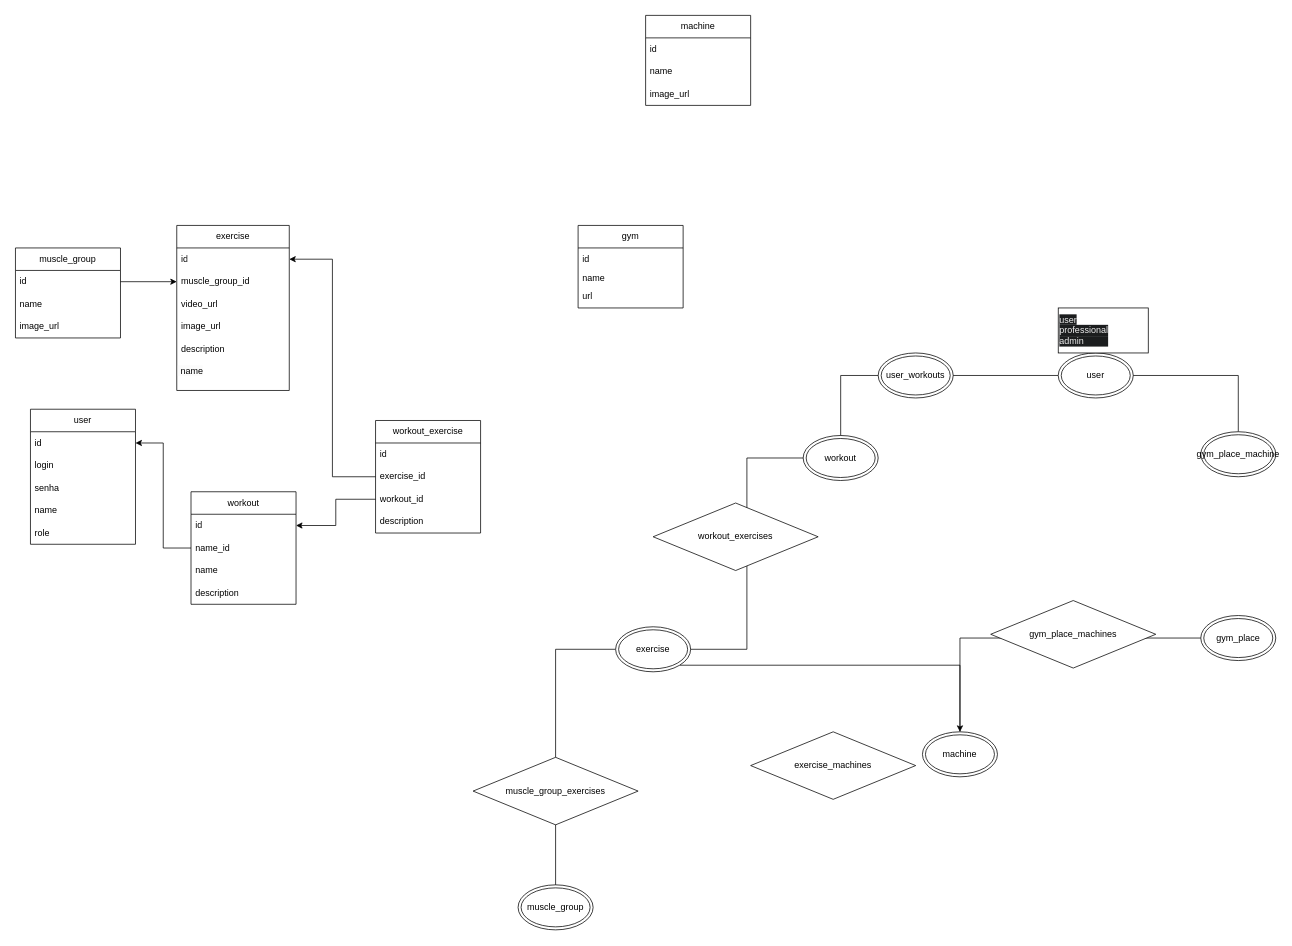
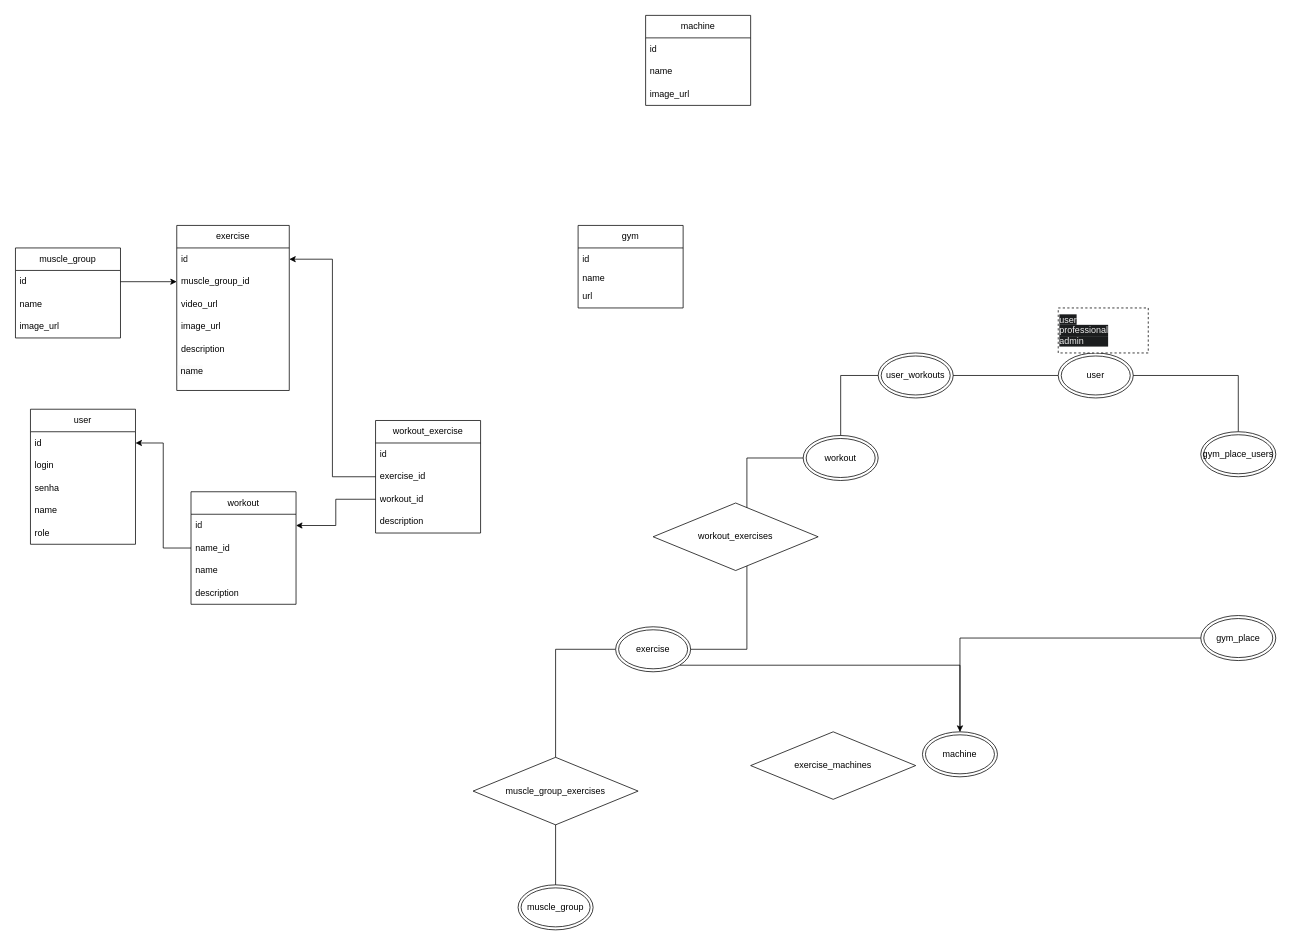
- <mxCell id="60" value="&lt;span style=&quot;color: rgb(240, 240, 240); font-family: Helvetica; font-size: 12px; font-style: normal; font-variant-ligatures: normal; font-variant-caps: normal; font-weight: 400; letter-spacing: normal; orphans: 2; text-indent: 0px; text-transform: none; widows: 2; word-spacing: 0px; -webkit-text-stroke-width: 0px; white-space: normal; background-color: rgb(27, 29, 30); text-decoration-thickness: initial; text-decoration-style: initial; text-decoration-color: initial; float: none; display: inline !important;&quot;&gt;user&lt;/span&gt;&lt;div style=&quot;forced-color-adjust: none; border-color: rgb(0, 0, 0); color: rgb(240, 240, 240); font-family: Helvetica; font-size: 12px; font-style: normal; font-variant-ligatures: normal; font-variant-caps: normal; font-weight: 400; letter-spacing: normal; orphans: 2; text-indent: 0px; text-transform: none; widows: 2; word-spacing: 0px; -webkit-text-stroke-width: 0px; white-space: normal; background-color: rgb(27, 29, 30); text-decoration-thickness: initial; text-decoration-style: initial; text-decoration-color: initial;&quot;&gt;professional&lt;/div&gt;&lt;div style=&quot;forced-color-adjust: none; border-color: rgb(0, 0, 0); color: rgb(240, 240, 240); font-family: Helvetica; font-size: 12px; font-style: normal; font-variant-ligatures: normal; font-variant-caps: normal; font-weight: 400; letter-spacing: normal; orphans: 2; text-indent: 0px; text-transform: none; widows: 2; word-spacing: 0px; -webkit-text-stroke-width: 0px; white-space: normal; background-color: rgb(27, 29, 30); text-decoration-thickness: initial; text-decoration-style: initial; text-decoration-color: initial;&quot;&gt;admin&lt;/div&gt;" style="rounded=0;whiteSpace=wrap;html=1;align=left;" vertex="1" parent="1"><mxGeometry x="1410" y="410" width="120" height="60" as="geometry" /></mxCell>
+ <mxCell id="60" value="&lt;span style=&quot;color: rgb(240, 240, 240); font-family: Helvetica; font-size: 12px; font-style: normal; font-variant-ligatures: normal; font-variant-caps: normal; font-weight: 400; letter-spacing: normal; orphans: 2; text-indent: 0px; text-transform: none; widows: 2; word-spacing: 0px; -webkit-text-stroke-width: 0px; white-space: normal; background-color: rgb(27, 29, 30); text-decoration-thickness: initial; text-decoration-style: initial; text-decoration-color: initial; float: none; display: inline !important;&quot;&gt;user&lt;/span&gt;&lt;div style=&quot;forced-color-adjust: none; border-color: rgb(0, 0, 0); color: rgb(240, 240, 240); font-family: Helvetica; font-size: 12px; font-style: normal; font-variant-ligatures: normal; font-variant-caps: normal; font-weight: 400; letter-spacing: normal; orphans: 2; text-indent: 0px; text-transform: none; widows: 2; word-spacing: 0px; -webkit-text-stroke-width: 0px; white-space: normal; background-color: rgb(27, 29, 30); text-decoration-thickness: initial; text-decoration-style: initial; text-decoration-color: initial;&quot;&gt;professional&lt;/div&gt;&lt;div style=&quot;forced-color-adjust: none; border-color: rgb(0, 0, 0); color: rgb(240, 240, 240); font-family: Helvetica; font-size: 12px; font-style: normal; font-variant-ligatures: normal; font-variant-caps: normal; font-weight: 400; letter-spacing: normal; orphans: 2; text-indent: 0px; text-transform: none; widows: 2; word-spacing: 0px; -webkit-text-stroke-width: 0px; white-space: normal; background-color: rgb(27, 29, 30); text-decoration-thickness: initial; text-decoration-style: initial; text-decoration-color: initial;&quot;&gt;admin&lt;/div&gt;" style="rounded=0;whiteSpace=wrap;html=1;align=left;dashed=1;" vertex="1" parent="1"><mxGeometry x="1410" y="410" width="120" height="60" as="geometry" /></mxCell>
- <mxCell id="58" value="gym_place_machine" style="ellipse;shape=doubleEllipse;whiteSpace=wrap;html=1;" vertex="1" parent="1"><mxGeometry x="1600" y="575" width="100" height="60" as="geometry" /></mxCell>
+ <mxCell id="58" value="gym_place_users" style="ellipse;shape=doubleEllipse;whiteSpace=wrap;html=1;" vertex="1" parent="1"><mxGeometry x="1600" y="575" width="100" height="60" as="geometry" /></mxCell>
- <mxCell id="56" value="gym_place_machines" style="rhombus;whiteSpace=wrap;html=1;" vertex="1" parent="1"><mxGeometry x="1320" y="800" width="220" height="90" as="geometry" /></mxCell>
